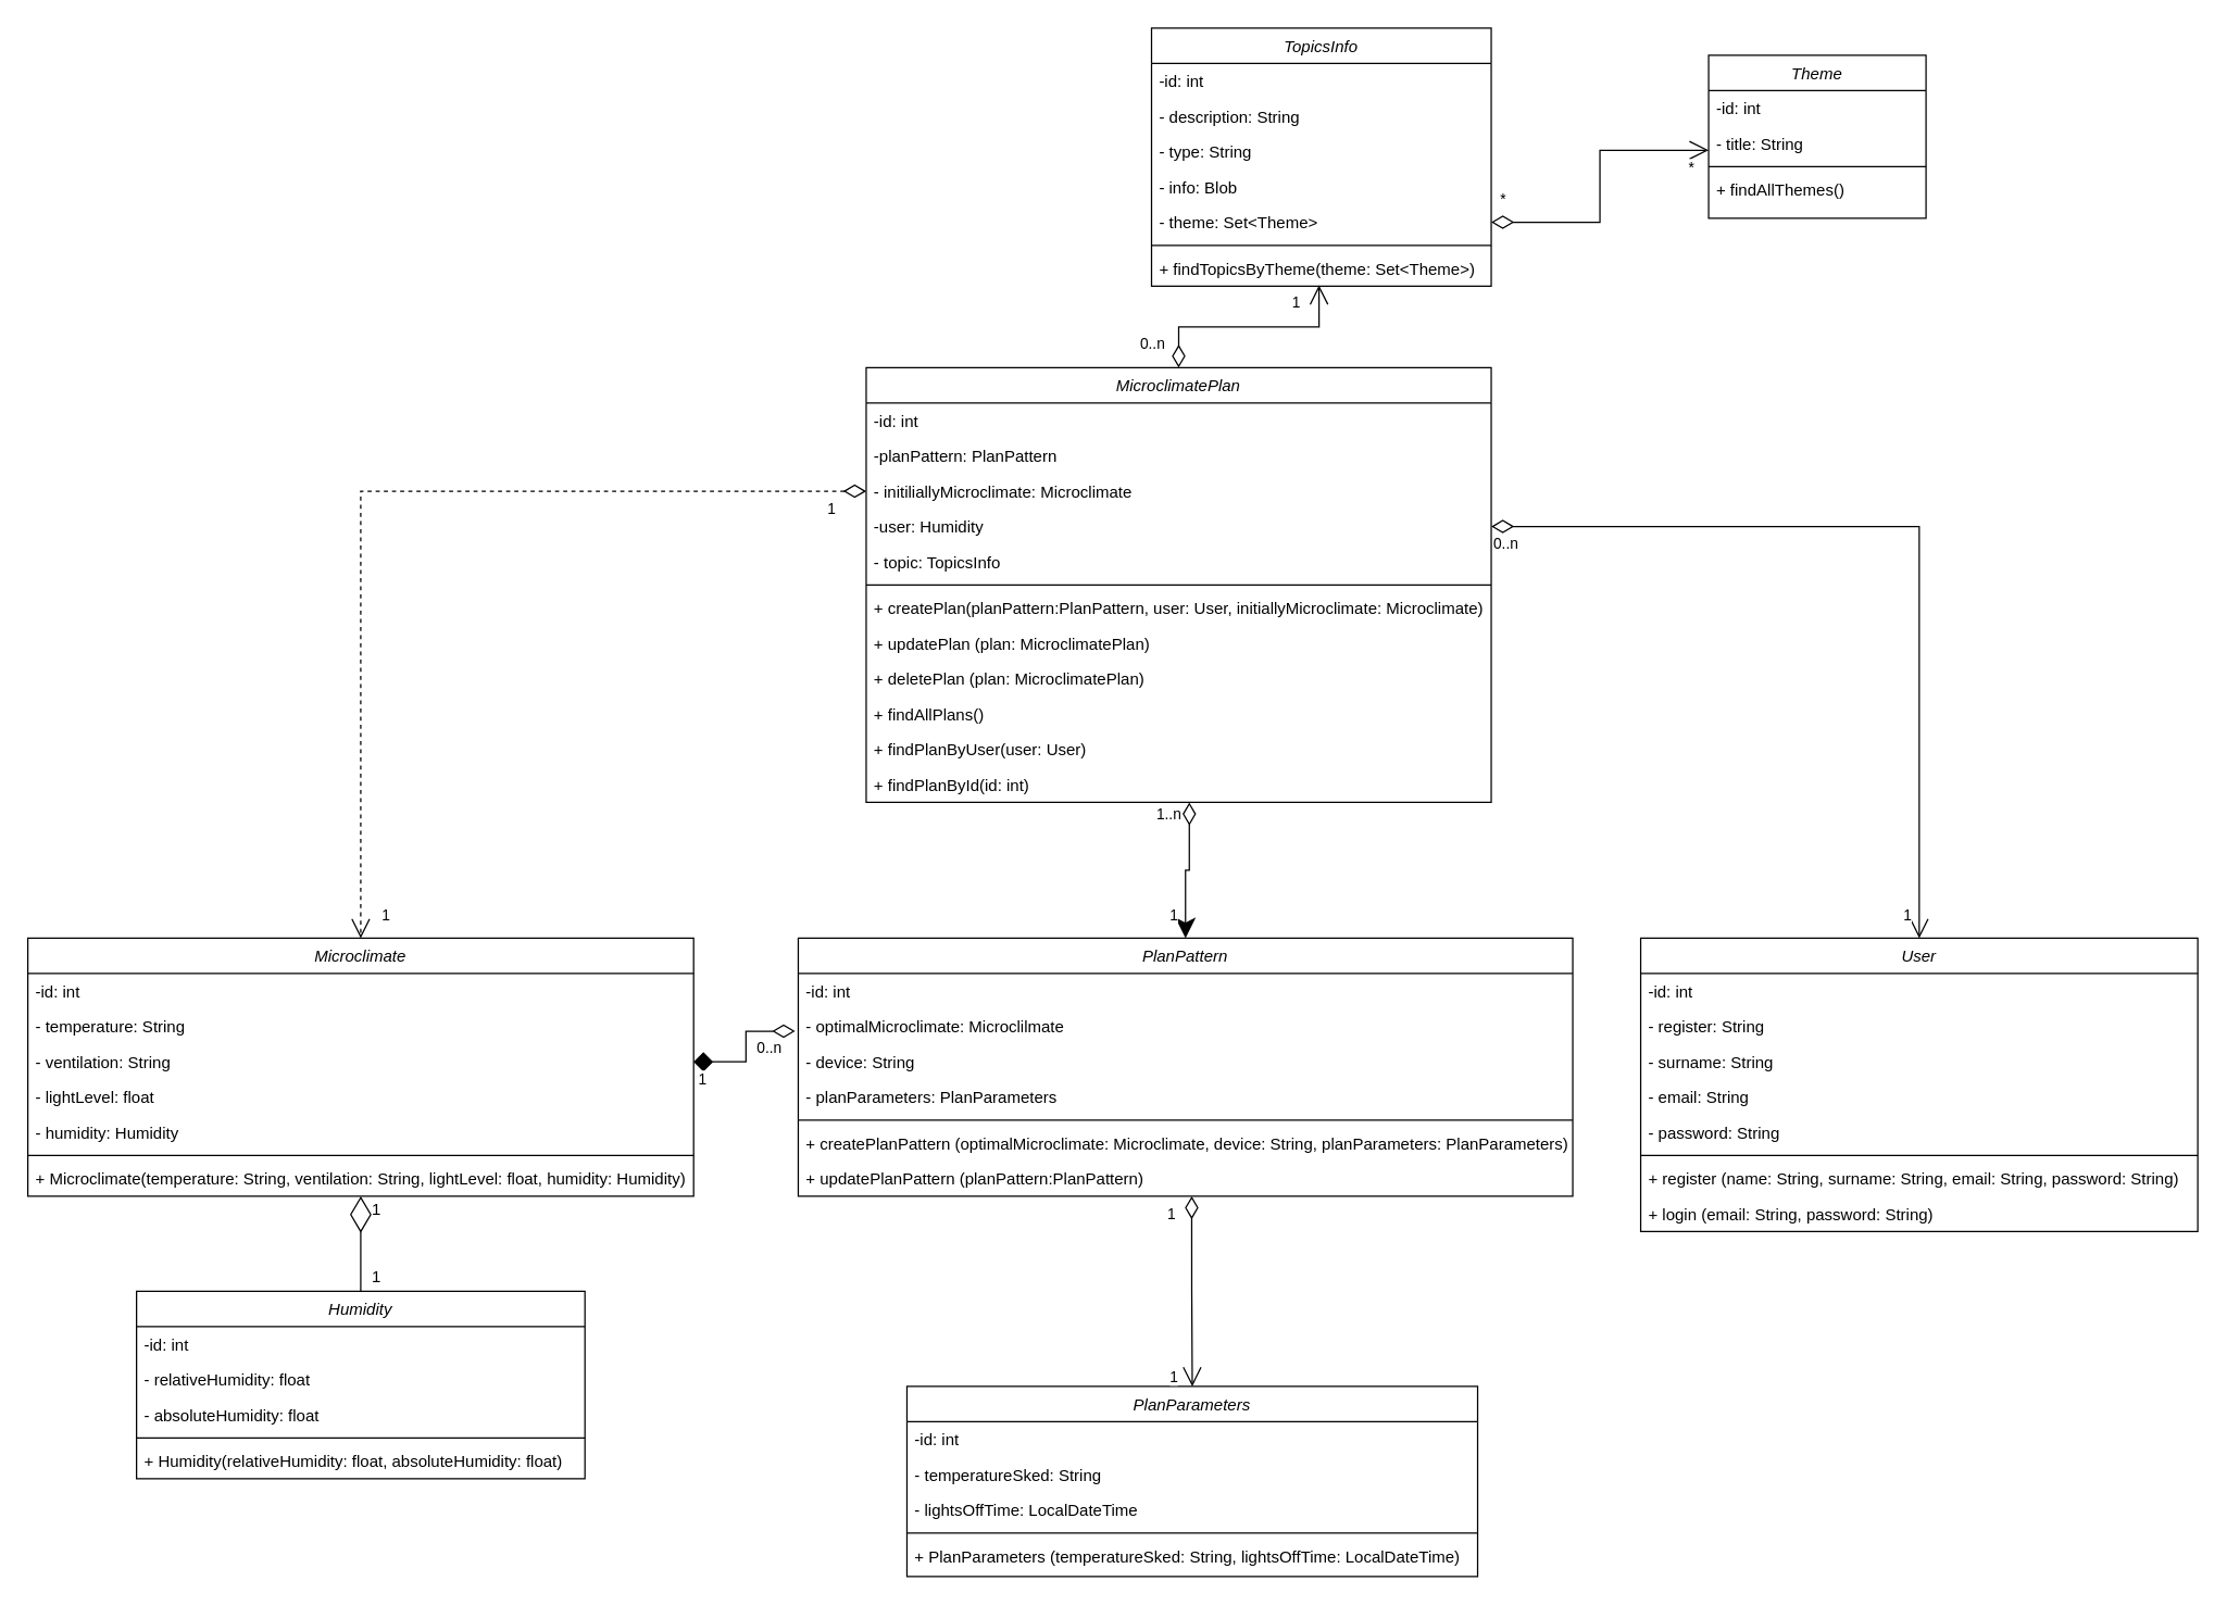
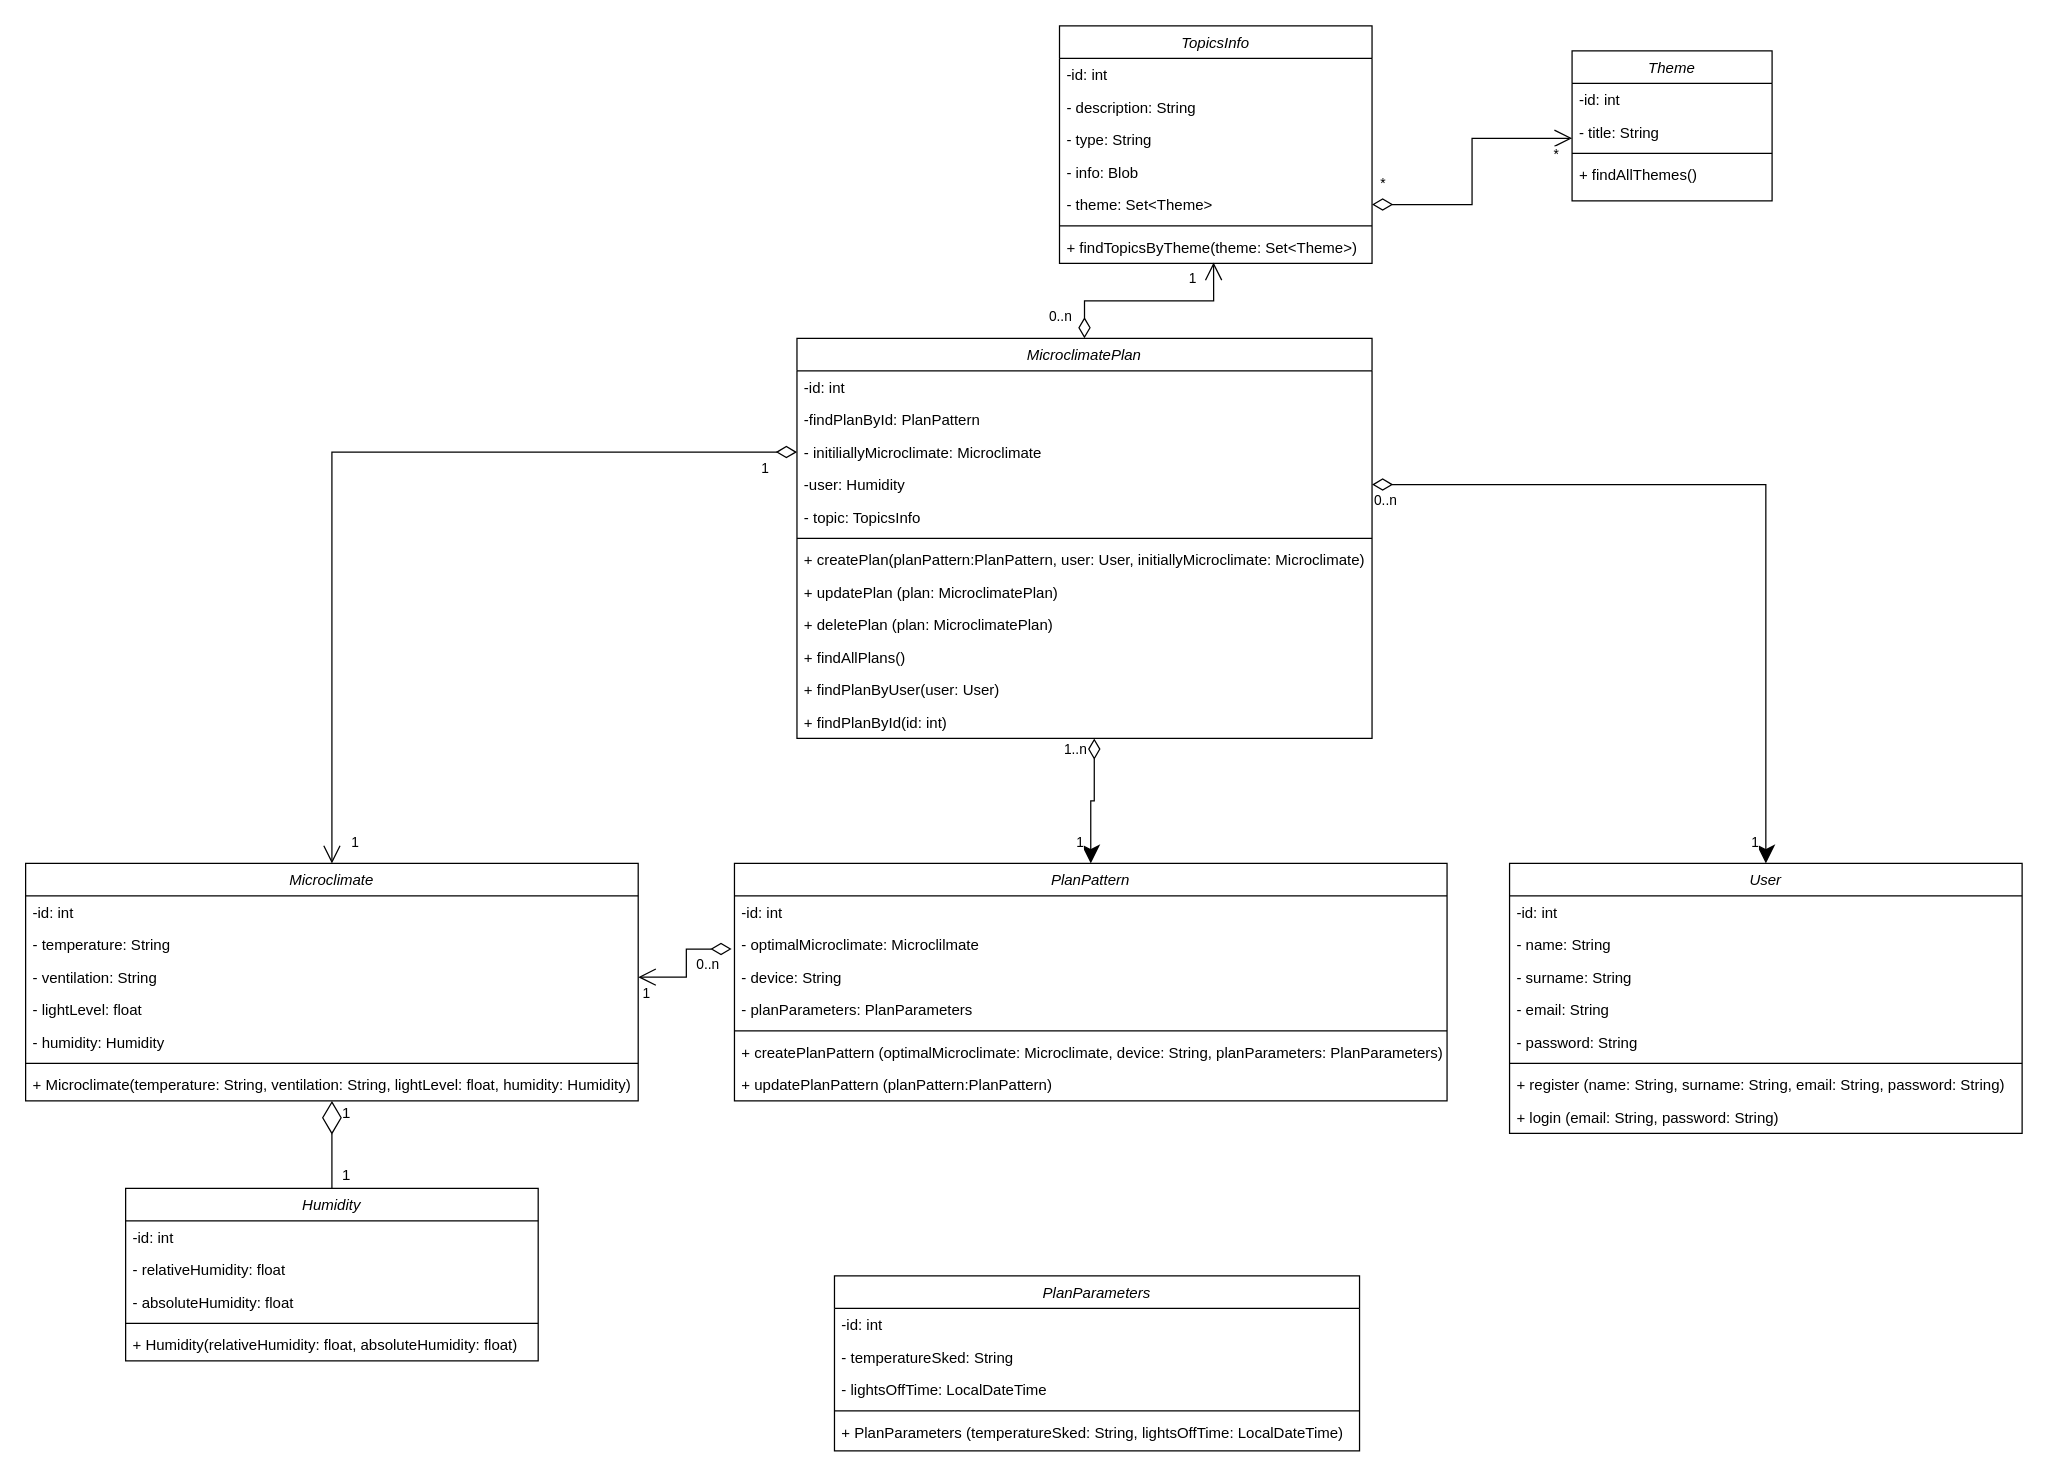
- <mxCell id="4" value="-planPattern: PlanPattern" style="text;align=left;verticalAlign=top;spacingLeft=4;spacingRight=4;overflow=hidden;rotatable=0;points=[[0,0.5],[1,0.5]];portConstraint=eastwest;rounded=0;shadow=0;html=0;" parent="2" vertex="1"><mxGeometry y="52" width="460" height="26" as="geometry" /></mxCell>
+ <mxCell id="4" value="-findPlanById: PlanPattern" style="text;align=left;verticalAlign=top;spacingLeft=4;spacingRight=4;overflow=hidden;rotatable=0;points=[[0,0.5],[1,0.5]];portConstraint=eastwest;rounded=0;shadow=0;html=0;" parent="2" vertex="1"><mxGeometry y="52" width="460" height="26" as="geometry" /></mxCell>
- <mxCell id="65" value="" style="endArrow=open;html=1;endSize=12;startArrow=diamondThin;startSize=14;startFill=0;edgeStyle=orthogonalEdgeStyle;rounded=0;exitX=0;exitY=0.5;exitDx=0;exitDy=0;entryX=0.5;entryY=0;entryDx=0;entryDy=0;dashed=1;" parent="1" source="5" target="15" edge="1"><mxGeometry relative="1" as="geometry"><mxPoint x="557" y="570" as="sourcePoint" /><mxPoint x="717" y="570" as="targetPoint" /></mxGeometry></mxCell>
+ <mxCell id="65" value="" style="endArrow=open;html=1;endSize=12;startArrow=diamondThin;startSize=14;startFill=0;edgeStyle=orthogonalEdgeStyle;rounded=0;exitX=0;exitY=0.5;exitDx=0;exitDy=0;entryX=0.5;entryY=0;entryDx=0;entryDy=0;" parent="1" source="5" target="15" edge="1"><mxGeometry relative="1" as="geometry"><mxPoint x="557" y="570" as="sourcePoint" /><mxPoint x="717" y="570" as="targetPoint" /></mxGeometry></mxCell>
- <mxCell id="62" value="" style="endArrow=open;html=1;endSize=12;startArrow=diamondThin;startSize=14;startFill=0;edgeStyle=orthogonalEdgeStyle;rounded=0;exitX=1;exitY=0.5;exitDx=0;exitDy=0;" parent="1" source="6" target="37" edge="1"><mxGeometry relative="1" as="geometry"><mxPoint x="1337" y="670" as="sourcePoint" /><mxPoint x="1497" y="670" as="targetPoint" /></mxGeometry></mxCell>
+ <mxCell id="62" value="" style="endArrow=classic;html=1;endSize=12;startArrow=diamondThin;startSize=14;startFill=0;edgeStyle=orthogonalEdgeStyle;rounded=0;exitX=1;exitY=0.5;exitDx=0;exitDy=0;" parent="1" source="6" target="37" edge="1"><mxGeometry relative="1" as="geometry"><mxPoint x="1337" y="670" as="sourcePoint" /><mxPoint x="1497" y="670" as="targetPoint" /></mxGeometry></mxCell>
- <mxCell id="39" value="- register: String" style="text;align=left;verticalAlign=top;spacingLeft=4;spacingRight=4;overflow=hidden;rotatable=0;points=[[0,0.5],[1,0.5]];portConstraint=eastwest;rounded=0;shadow=0;html=0;" parent="37" vertex="1"><mxGeometry y="52" width="410" height="26" as="geometry" /></mxCell>
+ <mxCell id="39" value="- name: String" style="text;align=left;verticalAlign=top;spacingLeft=4;spacingRight=4;overflow=hidden;rotatable=0;points=[[0,0.5],[1,0.5]];portConstraint=eastwest;rounded=0;shadow=0;html=0;" parent="37" vertex="1"><mxGeometry y="52" width="410" height="26" as="geometry" /></mxCell>
- <mxCell id="59" value="" style="endArrow=diamond;html=1;endSize=12;startArrow=diamondThin;startSize=14;startFill=0;edgeStyle=orthogonalEdgeStyle;rounded=0;exitX=-0.004;exitY=0.633;exitDx=0;exitDy=0;entryX=1;entryY=0.5;entryDx=0;entryDy=0;exitPerimeter=0;" parent="1" source="31" target="18" edge="1"><mxGeometry relative="1" as="geometry"><mxPoint x="447" y="830" as="sourcePoint" /><mxPoint x="607" y="830" as="targetPoint" /></mxGeometry></mxCell>
+ <mxCell id="59" value="" style="endArrow=open;html=1;endSize=12;startArrow=diamondThin;startSize=14;startFill=0;edgeStyle=orthogonalEdgeStyle;rounded=0;exitX=-0.004;exitY=0.633;exitDx=0;exitDy=0;entryX=1;entryY=0.5;entryDx=0;entryDy=0;exitPerimeter=0;" parent="1" source="31" target="18" edge="1"><mxGeometry relative="1" as="geometry"><mxPoint x="447" y="830" as="sourcePoint" /><mxPoint x="607" y="830" as="targetPoint" /></mxGeometry></mxCell>
- <mxCell id="53" value="" style="endArrow=open;html=1;endSize=12;startArrow=diamondThin;startSize=14;startFill=0;edgeStyle=orthogonalEdgeStyle;rounded=0;entryX=0.5;entryY=0;entryDx=0;entryDy=0;exitX=0.508;exitY=1;exitDx=0;exitDy=0;exitPerimeter=0;" parent="1" source="36" target="46" edge="1"><mxGeometry relative="1" as="geometry"><mxPoint x="882" y="830" as="sourcePoint" /><mxPoint x="1037" y="930" as="targetPoint" /></mxGeometry></mxCell>
- <mxCell id="54" value="1" style="edgeLabel;resizable=0;html=1;align=left;verticalAlign=top;" parent="53" connectable="0" vertex="1"><mxGeometry x="-1" relative="1" as="geometry"><mxPoint x="-20" as="offset" /></mxGeometry></mxCell>
- <mxCell id="55" value="1" style="edgeLabel;resizable=0;html=1;align=right;verticalAlign=top;" parent="53" connectable="0" vertex="1"><mxGeometry x="1" relative="1" as="geometry"><mxPoint x="-10" y="-20" as="offset" /></mxGeometry></mxCell>
